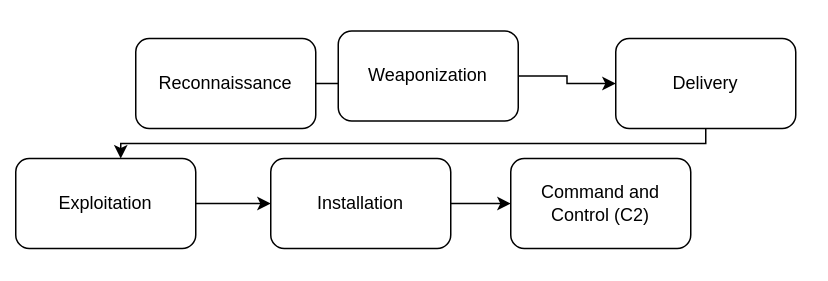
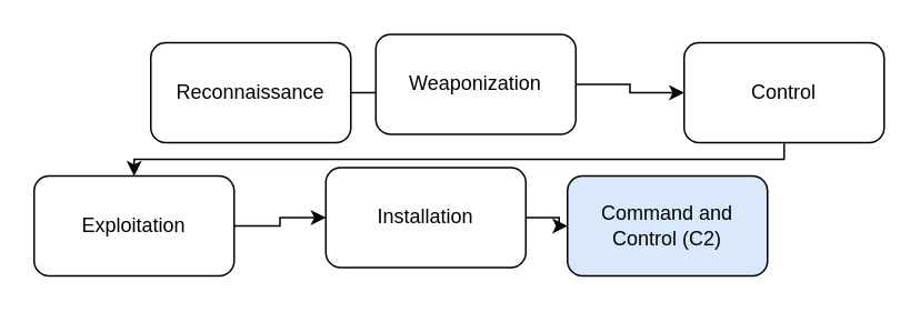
- <mxCell id="10" value="Delivery" style="rounded=1;whiteSpace=wrap;html=1;" vertex="1" parent="1"><mxGeometry x="410" y="25" width="120" height="60" as="geometry" /></mxCell>
+ <mxCell id="10" value="Control" style="rounded=1;whiteSpace=wrap;html=1;" vertex="1" parent="1"><mxGeometry x="410" y="25" width="120" height="60" as="geometry" /></mxCell>
- <mxCell id="8" value="Exploitation" style="rounded=1;whiteSpace=wrap;html=1;" vertex="1" parent="1"><mxGeometry x="10" y="105" width="120" height="60" as="geometry" /></mxCell>
+ <mxCell id="8" value="Exploitation" style="rounded=1;whiteSpace=wrap;html=1;" vertex="1" parent="1"><mxGeometry x="20" y="105" width="120" height="60" as="geometry" /></mxCell>
- <mxCell id="6" value="Installation" style="rounded=1;whiteSpace=wrap;html=1;" vertex="1" parent="1"><mxGeometry x="180" y="105" width="120" height="60" as="geometry" /></mxCell>
+ <mxCell id="6" value="Installation" style="rounded=1;whiteSpace=wrap;html=1;" vertex="1" parent="1"><mxGeometry x="195" y="100" width="120" height="60" as="geometry" /></mxCell>
- <mxCell id="4" value="Command and Control (C2)" style="rounded=1;whiteSpace=wrap;html=1;" vertex="1" parent="1"><mxGeometry x="340" y="105" width="120" height="60" as="geometry" /></mxCell>
+ <mxCell id="4" value="Command and Control (C2)" style="rounded=1;whiteSpace=wrap;html=1;fillColor=#dae8fc;" vertex="1" parent="1"><mxGeometry x="340" y="105" width="120" height="60" as="geometry" /></mxCell>
